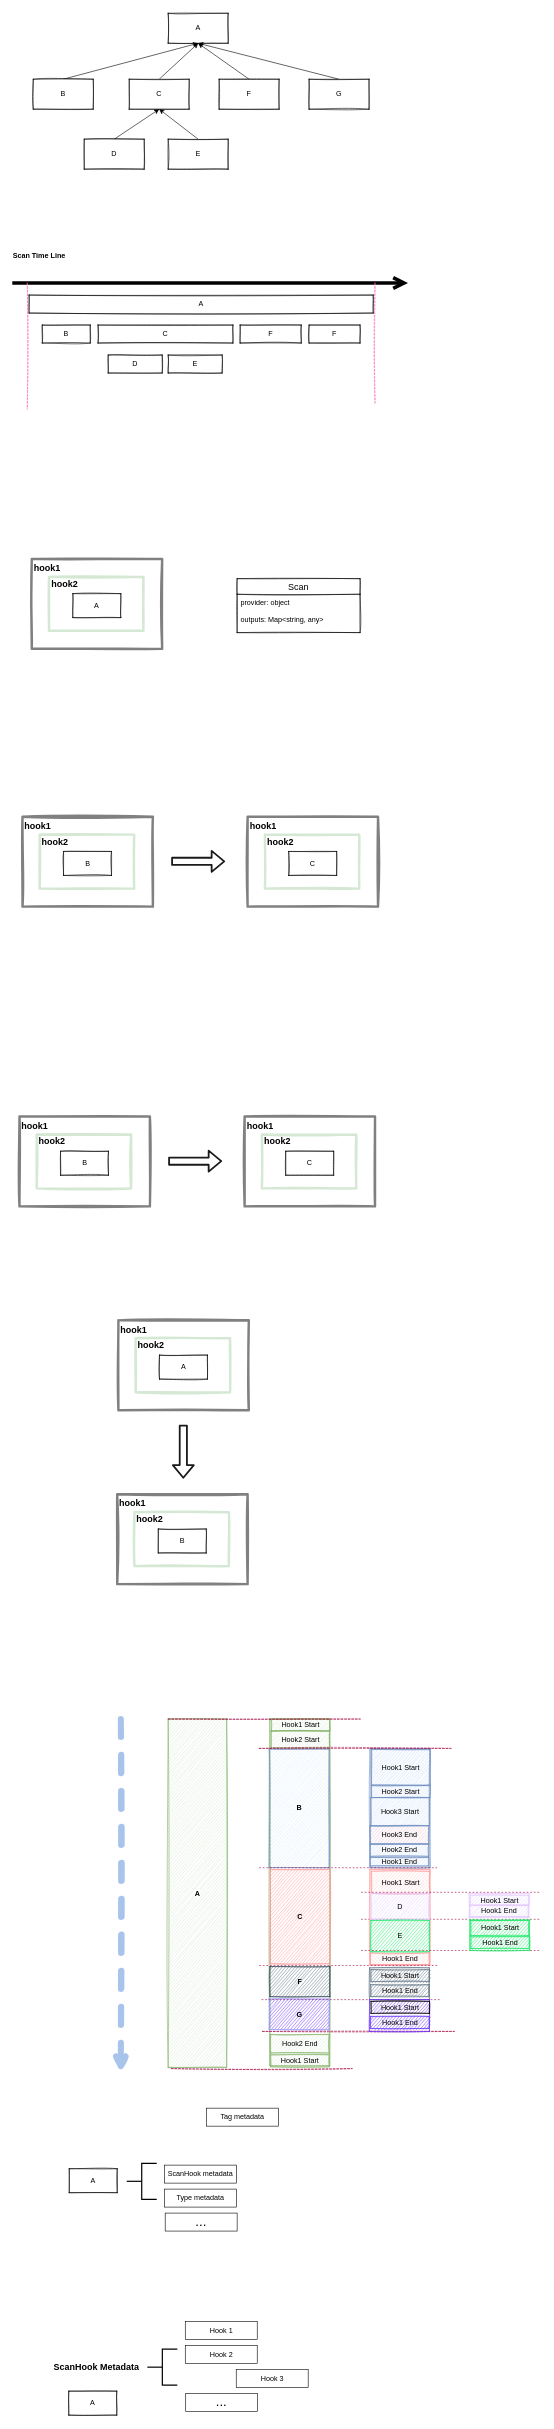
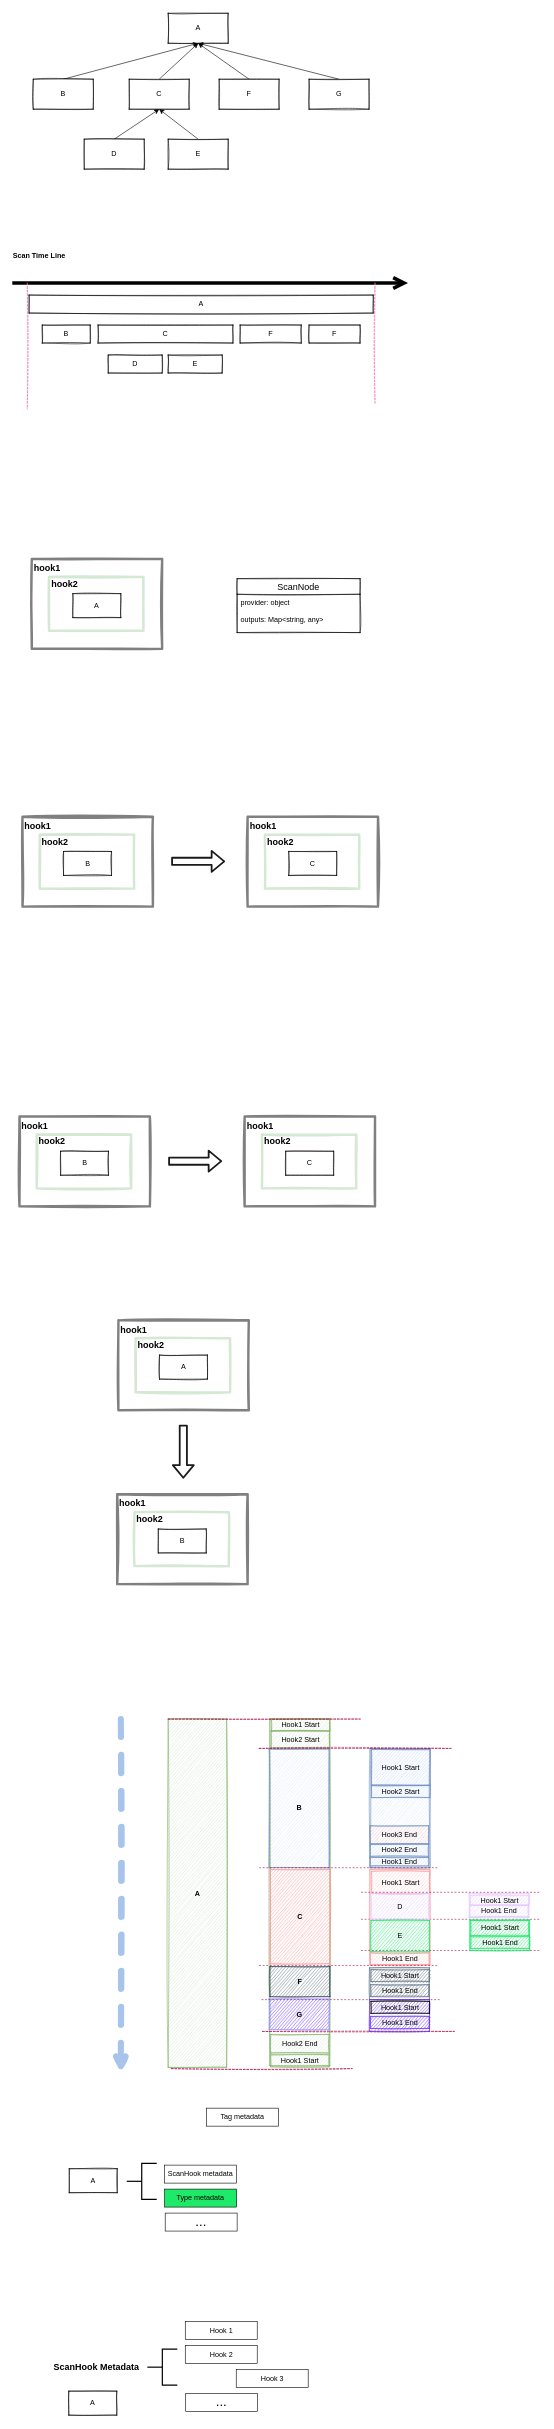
- <mxCell id="33" value="Scan" style="swimlane;fontStyle=0;childLayout=stackLayout;horizontal=1;startSize=26;fillColor=none;horizontalStack=0;resizeParent=1;resizeParentMax=0;resizeLast=0;collapsible=1;marginBottom=0;shadow=0;sketch=1;strokeWidth=1;fontSize=15;" parent="1" vertex="1"><mxGeometry x="395" y="963" width="205" height="90" as="geometry" /></mxCell>
+ <mxCell id="33" value="ScanNode" style="swimlane;fontStyle=0;childLayout=stackLayout;horizontal=1;startSize=26;fillColor=none;horizontalStack=0;resizeParent=1;resizeParentMax=0;resizeLast=0;collapsible=1;marginBottom=0;shadow=0;sketch=1;strokeWidth=1;fontSize=15;" parent="1" vertex="1"><mxGeometry x="395" y="963" width="205" height="90" as="geometry" /></mxCell>
- <mxCell id="77" value="Hook3 Start" style="rounded=0;whiteSpace=wrap;html=1;strokeWidth=1;align=center;sketch=1;fillColor=#dae8fc;strokeColor=#6c8ebf;" parent="1" vertex="1"><mxGeometry x="618" y="2996" width="97.5" height="47" as="geometry" /></mxCell>
- <mxCell id="115" value="Type metadata" style="rounded=0;whiteSpace=wrap;html=1;" vertex="1" parent="1"><mxGeometry x="274.13" y="3649" width="120" height="30" as="geometry" /></mxCell>
+ <mxCell id="115" value="Type metadata" style="rounded=0;whiteSpace=wrap;html=1;fillColor=#1eea69;" vertex="1" parent="1"><mxGeometry x="274.13" y="3649" width="120" height="30" as="geometry" /></mxCell>
